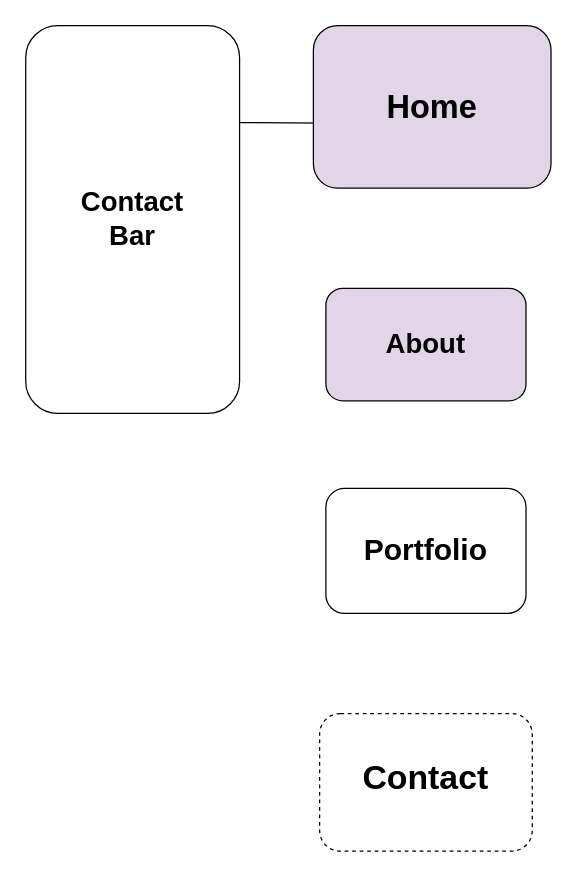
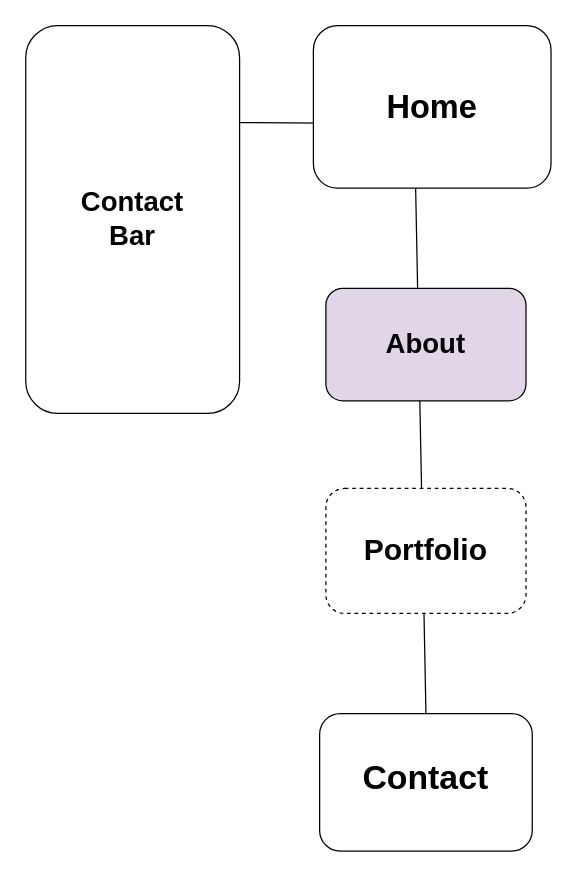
- <mxCell id="10" value="&lt;font style=&quot;font-size: 26px;&quot;&gt;&lt;b style=&quot;&quot;&gt;&lt;font style=&quot;font-size: 26px;&quot;&gt;&amp;nbsp;&lt;br&gt;&lt;/font&gt;&lt;/b&gt;&lt;b style=&quot;border-color: var(--border-color);&quot;&gt;&lt;font style=&quot;border-color: var(--border-color); font-size: 26px;&quot;&gt;Home&lt;/font&gt;&lt;/b&gt;&lt;/font&gt;&lt;b style=&quot;font-size: 26px;&quot;&gt;&lt;font style=&quot;font-size: 26px;&quot;&gt;&lt;font style=&quot;font-size: 26px;&quot;&gt;&lt;br&gt;&lt;/font&gt;&lt;br&gt;&lt;/font&gt;&lt;/b&gt;" style="rounded=1;whiteSpace=wrap;html=1;fillColor=#e1d5e7;" vertex="1" parent="1"><mxGeometry x="250" y="20" width="190" height="130" as="geometry" /></mxCell>
+ <mxCell id="10" value="&lt;font style=&quot;font-size: 26px;&quot;&gt;&lt;b style=&quot;&quot;&gt;&lt;font style=&quot;font-size: 26px;&quot;&gt;&amp;nbsp;&lt;br&gt;&lt;/font&gt;&lt;/b&gt;&lt;b style=&quot;border-color: var(--border-color);&quot;&gt;&lt;font style=&quot;border-color: var(--border-color); font-size: 26px;&quot;&gt;Home&lt;/font&gt;&lt;/b&gt;&lt;/font&gt;&lt;b style=&quot;font-size: 26px;&quot;&gt;&lt;font style=&quot;font-size: 26px;&quot;&gt;&lt;font style=&quot;font-size: 26px;&quot;&gt;&lt;br&gt;&lt;/font&gt;&lt;br&gt;&lt;/font&gt;&lt;/b&gt;" style="rounded=1;whiteSpace=wrap;html=1;" vertex="1" parent="1"><mxGeometry x="250" y="20" width="190" height="130" as="geometry" /></mxCell>
+ <mxCell id="2" value="" style="endArrow=none;html=1;rounded=0;entryX=0.5;entryY=0;entryDx=0;entryDy=0;" edge="1" parent="1" source="10" target="5"><mxGeometry width="50" height="50" relative="1" as="geometry"><mxPoint x="330" y="50" as="sourcePoint" /><mxPoint x="330" y="0" as="targetPoint" /><Array as="points"><mxPoint x="330" y="60" /></Array></mxGeometry></mxCell>
- <mxCell id="4" value="&lt;b&gt;&lt;font style=&quot;font-size: 24px;&quot;&gt;Portfolio&lt;/font&gt;&lt;/b&gt;" style="rounded=1;whiteSpace=wrap;html=1;" vertex="1" parent="1"><mxGeometry x="260" y="390" width="160" height="100" as="geometry" /></mxCell>
+ <mxCell id="4" value="&lt;b&gt;&lt;font style=&quot;font-size: 24px;&quot;&gt;Portfolio&lt;/font&gt;&lt;/b&gt;" style="rounded=1;whiteSpace=wrap;html=1;dashed=1;" vertex="1" parent="1"><mxGeometry x="260" y="390" width="160" height="100" as="geometry" /></mxCell>
- <mxCell id="5" value="&lt;p style=&quot;line-height: 230%;&quot;&gt;&lt;font size=&quot;1&quot; style=&quot;&quot;&gt;&lt;b style=&quot;font-size: 27px;&quot;&gt;Contact&lt;/b&gt;&lt;/font&gt;&lt;/p&gt;" style="rounded=1;whiteSpace=wrap;html=1;dashed=1;" vertex="1" parent="1"><mxGeometry x="255" y="570" width="170" height="110" as="geometry" /></mxCell>
+ <mxCell id="5" value="&lt;p style=&quot;line-height: 230%;&quot;&gt;&lt;font size=&quot;1&quot; style=&quot;&quot;&gt;&lt;b style=&quot;font-size: 27px;&quot;&gt;Contact&lt;/b&gt;&lt;/font&gt;&lt;/p&gt;" style="rounded=1;whiteSpace=wrap;html=1;" vertex="1" parent="1"><mxGeometry x="255" y="570" width="170" height="110" as="geometry" /></mxCell>
